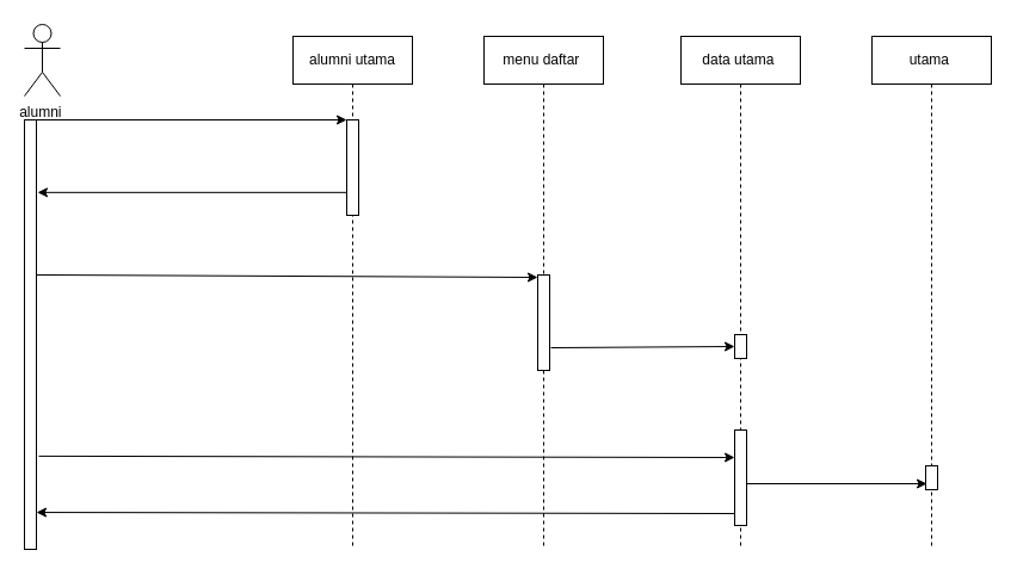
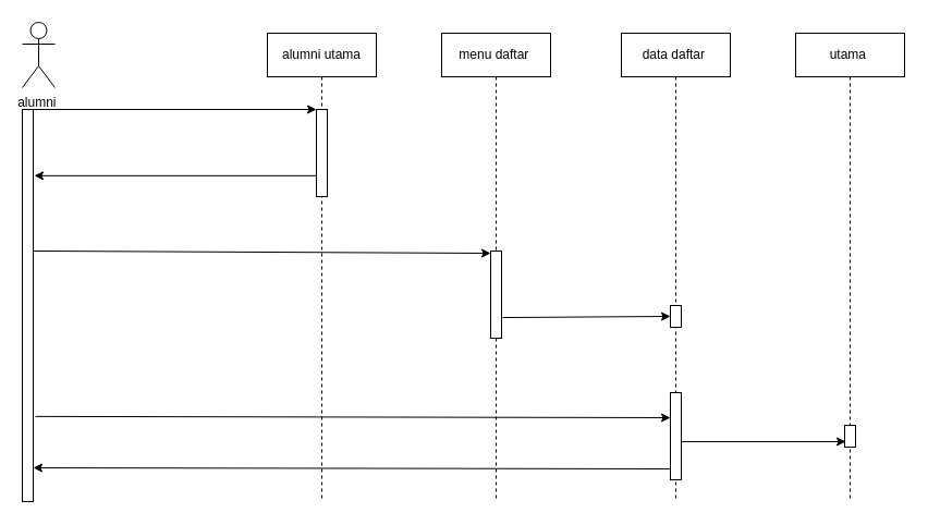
- <mxCell id="9" value="data utama&amp;nbsp;" style="shape=umlLifeline;perimeter=lifelinePerimeter;whiteSpace=wrap;html=1;container=1;collapsible=0;recursiveResize=0;outlineConnect=0;" parent="1" vertex="1"><mxGeometry x="570" y="30" width="100" height="430" as="geometry" /></mxCell>
+ <mxCell id="9" value="data daftar&amp;nbsp;" style="shape=umlLifeline;perimeter=lifelinePerimeter;whiteSpace=wrap;html=1;container=1;collapsible=0;recursiveResize=0;outlineConnect=0;" parent="1" vertex="1"><mxGeometry x="570" y="30" width="100" height="430" as="geometry" /></mxCell>
